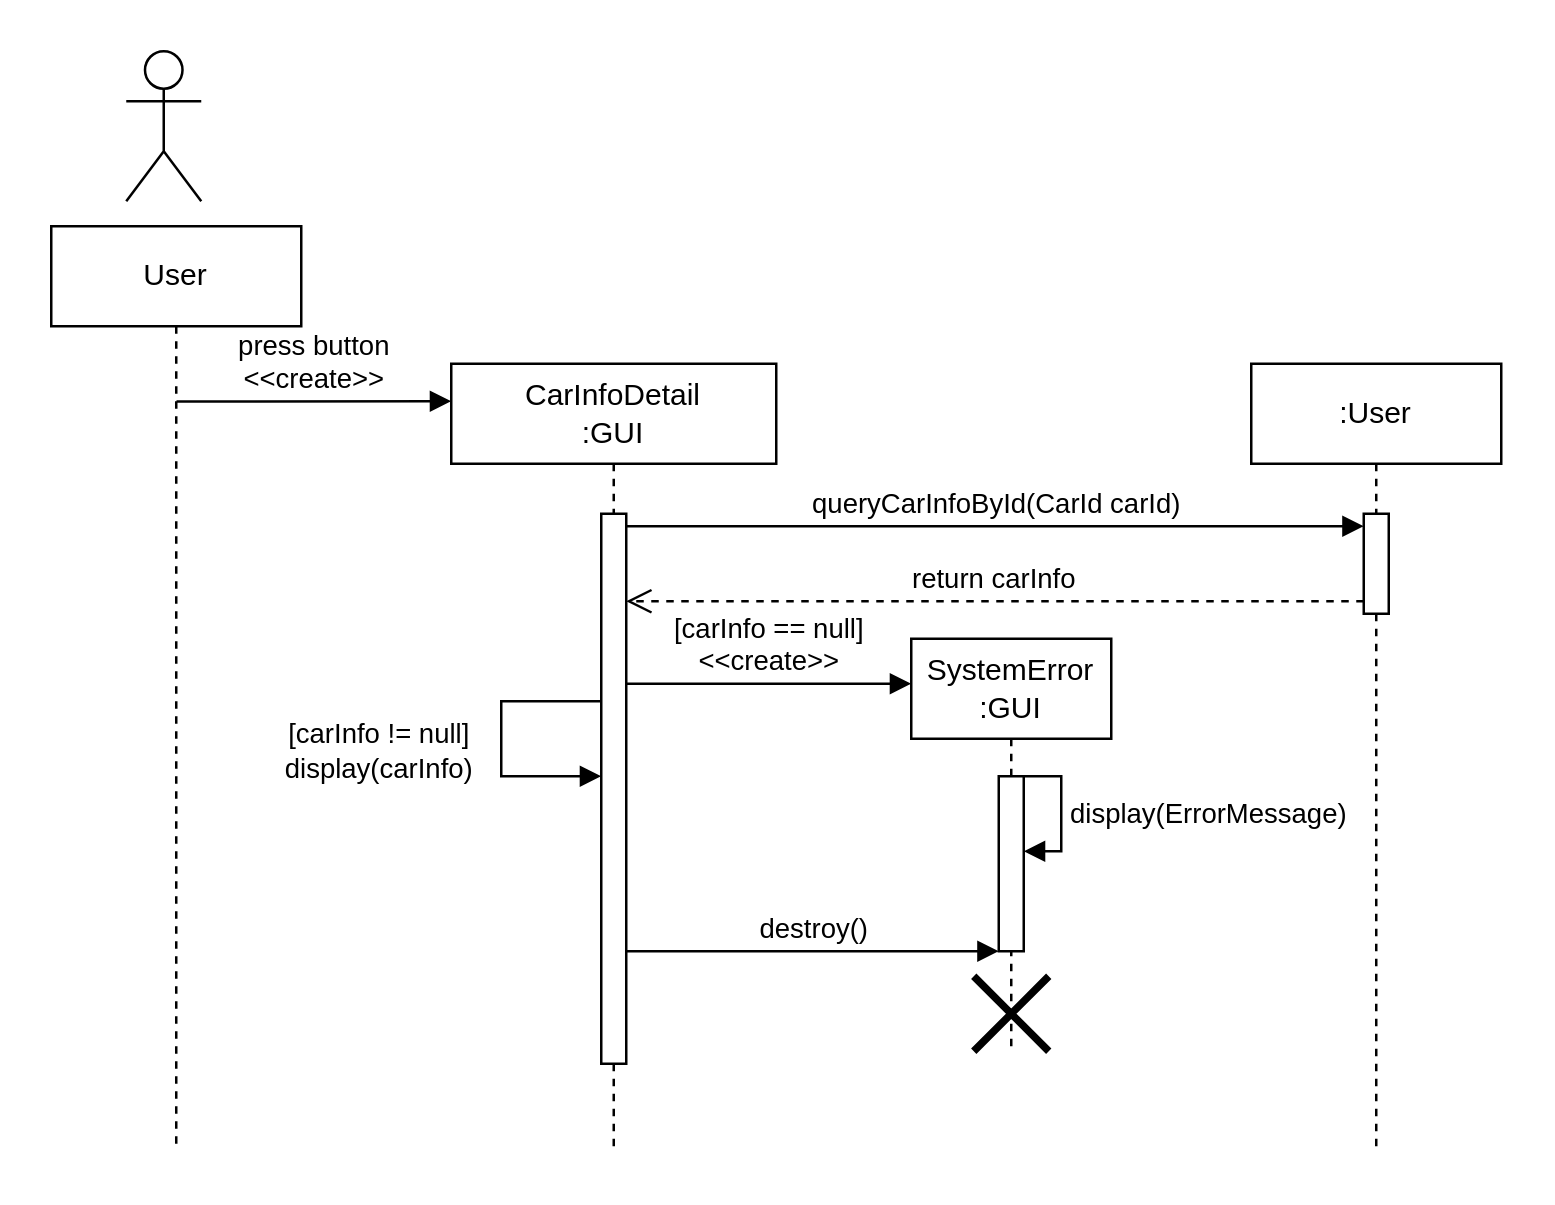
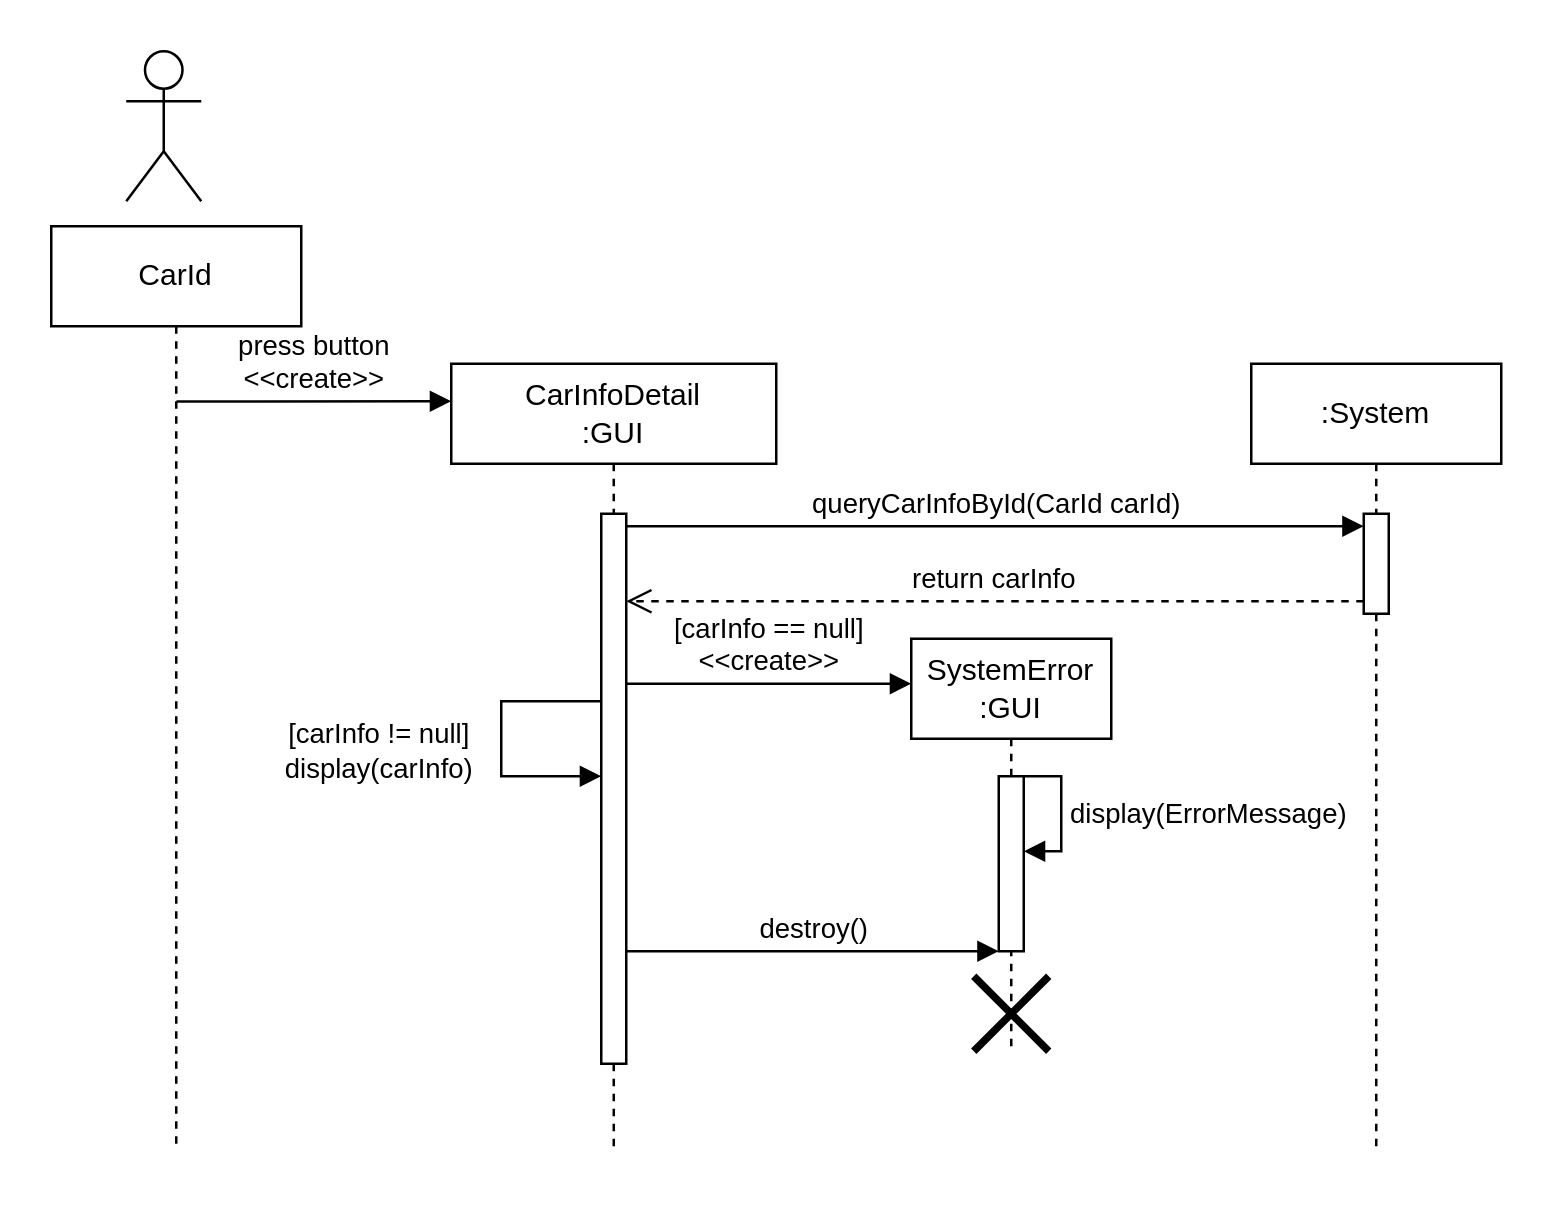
- <mxCell id="3" value="User" style="shape=umlLifeline;perimeter=lifelinePerimeter;whiteSpace=wrap;html=1;container=1;dropTarget=0;collapsible=0;recursiveResize=0;outlineConnect=0;portConstraint=eastwest;newEdgeStyle={&quot;edgeStyle&quot;:&quot;elbowEdgeStyle&quot;,&quot;elbow&quot;:&quot;vertical&quot;,&quot;curved&quot;:0,&quot;rounded&quot;:0};" parent="1" vertex="1"><mxGeometry x="20" y="90" width="100" height="370" as="geometry" /></mxCell>
+ <mxCell id="3" value="CarId" style="shape=umlLifeline;perimeter=lifelinePerimeter;whiteSpace=wrap;html=1;container=1;dropTarget=0;collapsible=0;recursiveResize=0;outlineConnect=0;portConstraint=eastwest;newEdgeStyle={&quot;edgeStyle&quot;:&quot;elbowEdgeStyle&quot;,&quot;elbow&quot;:&quot;vertical&quot;,&quot;curved&quot;:0,&quot;rounded&quot;:0};" parent="1" vertex="1"><mxGeometry x="20" y="90" width="100" height="370" as="geometry" /></mxCell>
- <mxCell id="8" value=":User" style="shape=umlLifeline;perimeter=lifelinePerimeter;whiteSpace=wrap;html=1;container=1;dropTarget=0;collapsible=0;recursiveResize=0;outlineConnect=0;portConstraint=eastwest;newEdgeStyle={&quot;edgeStyle&quot;:&quot;elbowEdgeStyle&quot;,&quot;elbow&quot;:&quot;vertical&quot;,&quot;curved&quot;:0,&quot;rounded&quot;:0};" parent="1" vertex="1"><mxGeometry x="500" y="145" width="100" height="315" as="geometry" /></mxCell>
+ <mxCell id="8" value=":System" style="shape=umlLifeline;perimeter=lifelinePerimeter;whiteSpace=wrap;html=1;container=1;dropTarget=0;collapsible=0;recursiveResize=0;outlineConnect=0;portConstraint=eastwest;newEdgeStyle={&quot;edgeStyle&quot;:&quot;elbowEdgeStyle&quot;,&quot;elbow&quot;:&quot;vertical&quot;,&quot;curved&quot;:0,&quot;rounded&quot;:0};" parent="1" vertex="1"><mxGeometry x="500" y="145" width="100" height="315" as="geometry" /></mxCell>
